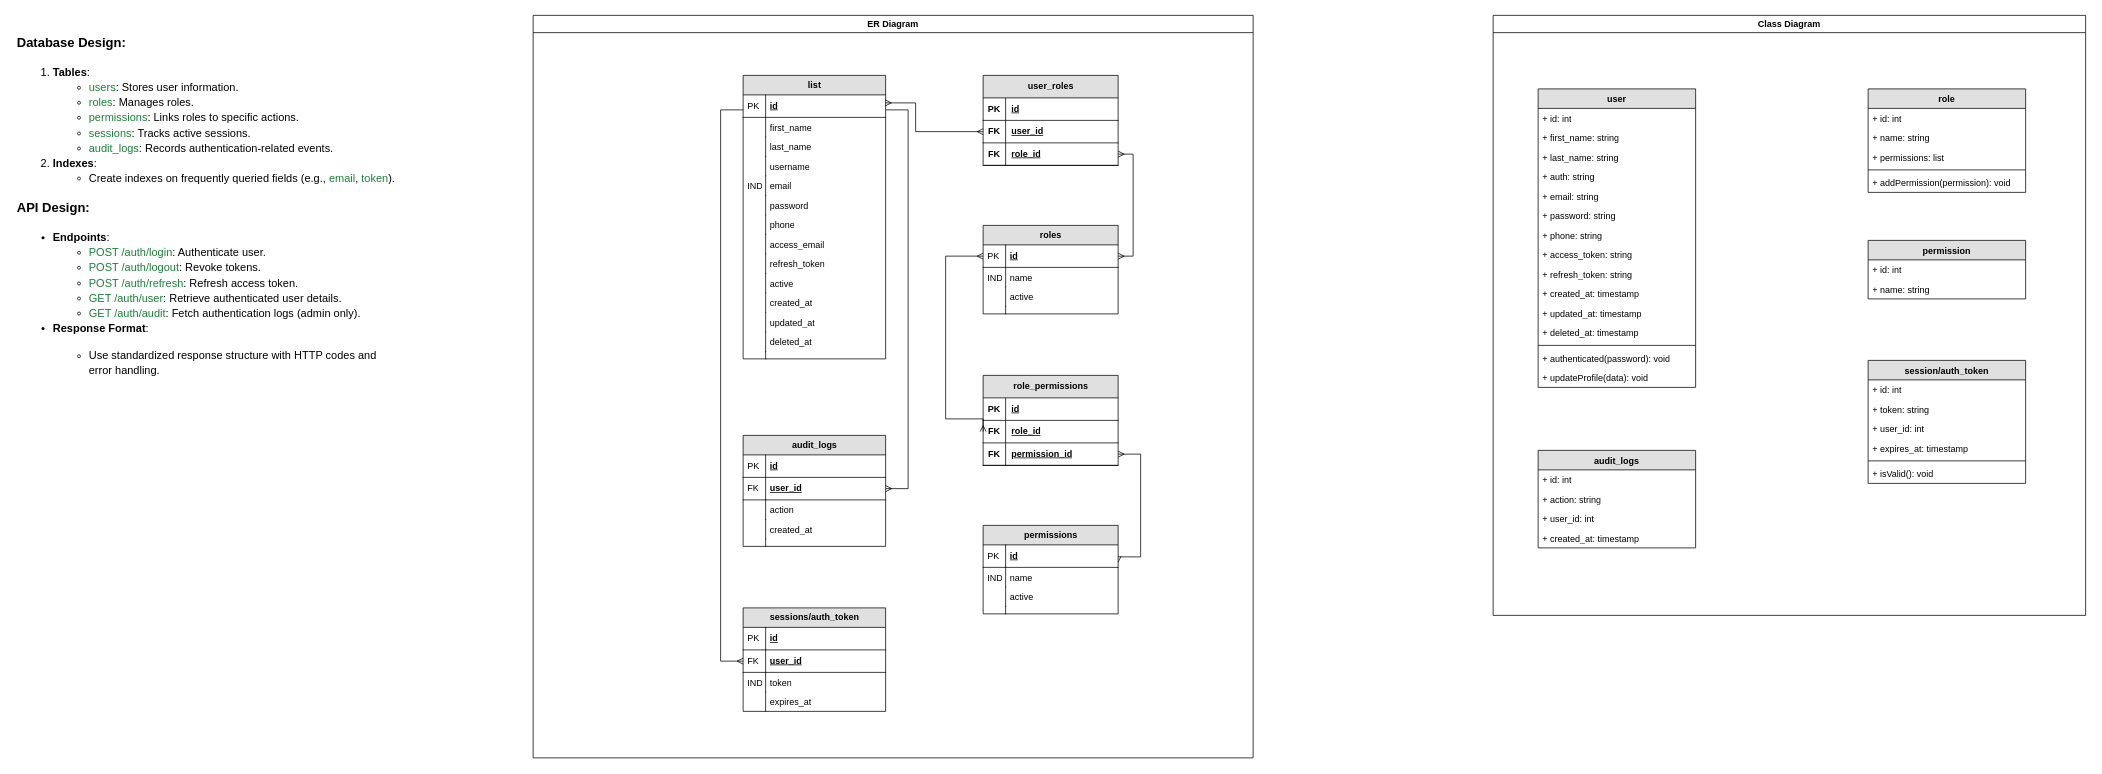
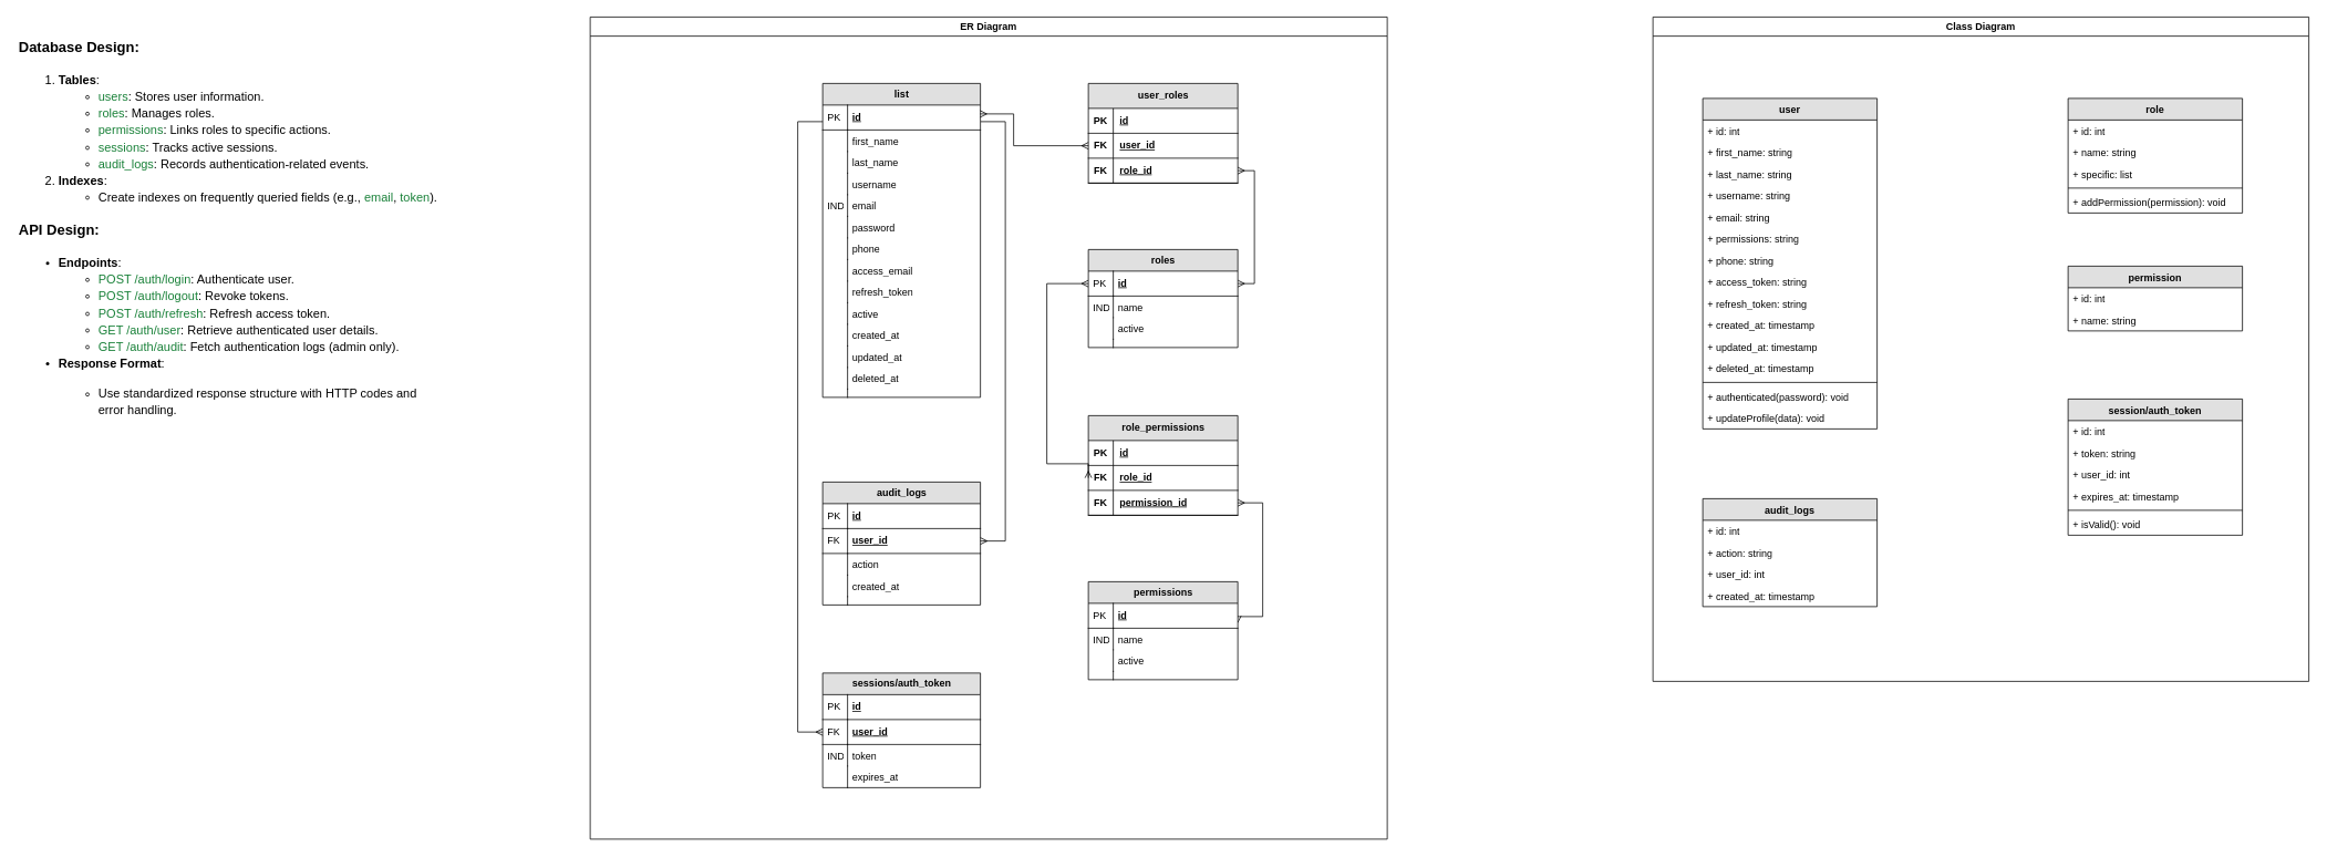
- <mxCell id="116" value="+ permissions: list" style="text;strokeColor=none;fillColor=none;align=left;verticalAlign=top;spacingLeft=4;spacingRight=4;overflow=hidden;rotatable=0;points=[[0,0.5],[1,0.5]];portConstraint=eastwest;whiteSpace=wrap;html=1;" parent="113" vertex="1"><mxGeometry y="78" width="210" height="26" as="geometry" /></mxCell>
+ <mxCell id="116" value="+ specific: list" style="text;strokeColor=none;fillColor=none;align=left;verticalAlign=top;spacingLeft=4;spacingRight=4;overflow=hidden;rotatable=0;points=[[0,0.5],[1,0.5]];portConstraint=eastwest;whiteSpace=wrap;html=1;" parent="113" vertex="1"><mxGeometry y="78" width="210" height="26" as="geometry" /></mxCell>
- <mxCell id="101" value="+ auth: string" style="text;strokeColor=none;fillColor=none;align=left;verticalAlign=top;spacingLeft=4;spacingRight=4;overflow=hidden;rotatable=0;points=[[0,0.5],[1,0.5]];portConstraint=eastwest;whiteSpace=wrap;html=1;" parent="97" vertex="1"><mxGeometry y="104" width="210" height="26" as="geometry" /></mxCell>
+ <mxCell id="101" value="+ username: string" style="text;strokeColor=none;fillColor=none;align=left;verticalAlign=top;spacingLeft=4;spacingRight=4;overflow=hidden;rotatable=0;points=[[0,0.5],[1,0.5]];portConstraint=eastwest;whiteSpace=wrap;html=1;" parent="97" vertex="1"><mxGeometry y="104" width="210" height="26" as="geometry" /></mxCell>
- <mxCell id="103" value="+ password: string" style="text;strokeColor=none;fillColor=none;align=left;verticalAlign=top;spacingLeft=4;spacingRight=4;overflow=hidden;rotatable=0;points=[[0,0.5],[1,0.5]];portConstraint=eastwest;whiteSpace=wrap;html=1;" parent="97" vertex="1"><mxGeometry y="156" width="210" height="26" as="geometry" /></mxCell>
+ <mxCell id="103" value="+ permissions: string" style="text;strokeColor=none;fillColor=none;align=left;verticalAlign=top;spacingLeft=4;spacingRight=4;overflow=hidden;rotatable=0;points=[[0,0.5],[1,0.5]];portConstraint=eastwest;whiteSpace=wrap;html=1;" parent="97" vertex="1"><mxGeometry y="156" width="210" height="26" as="geometry" /></mxCell>
